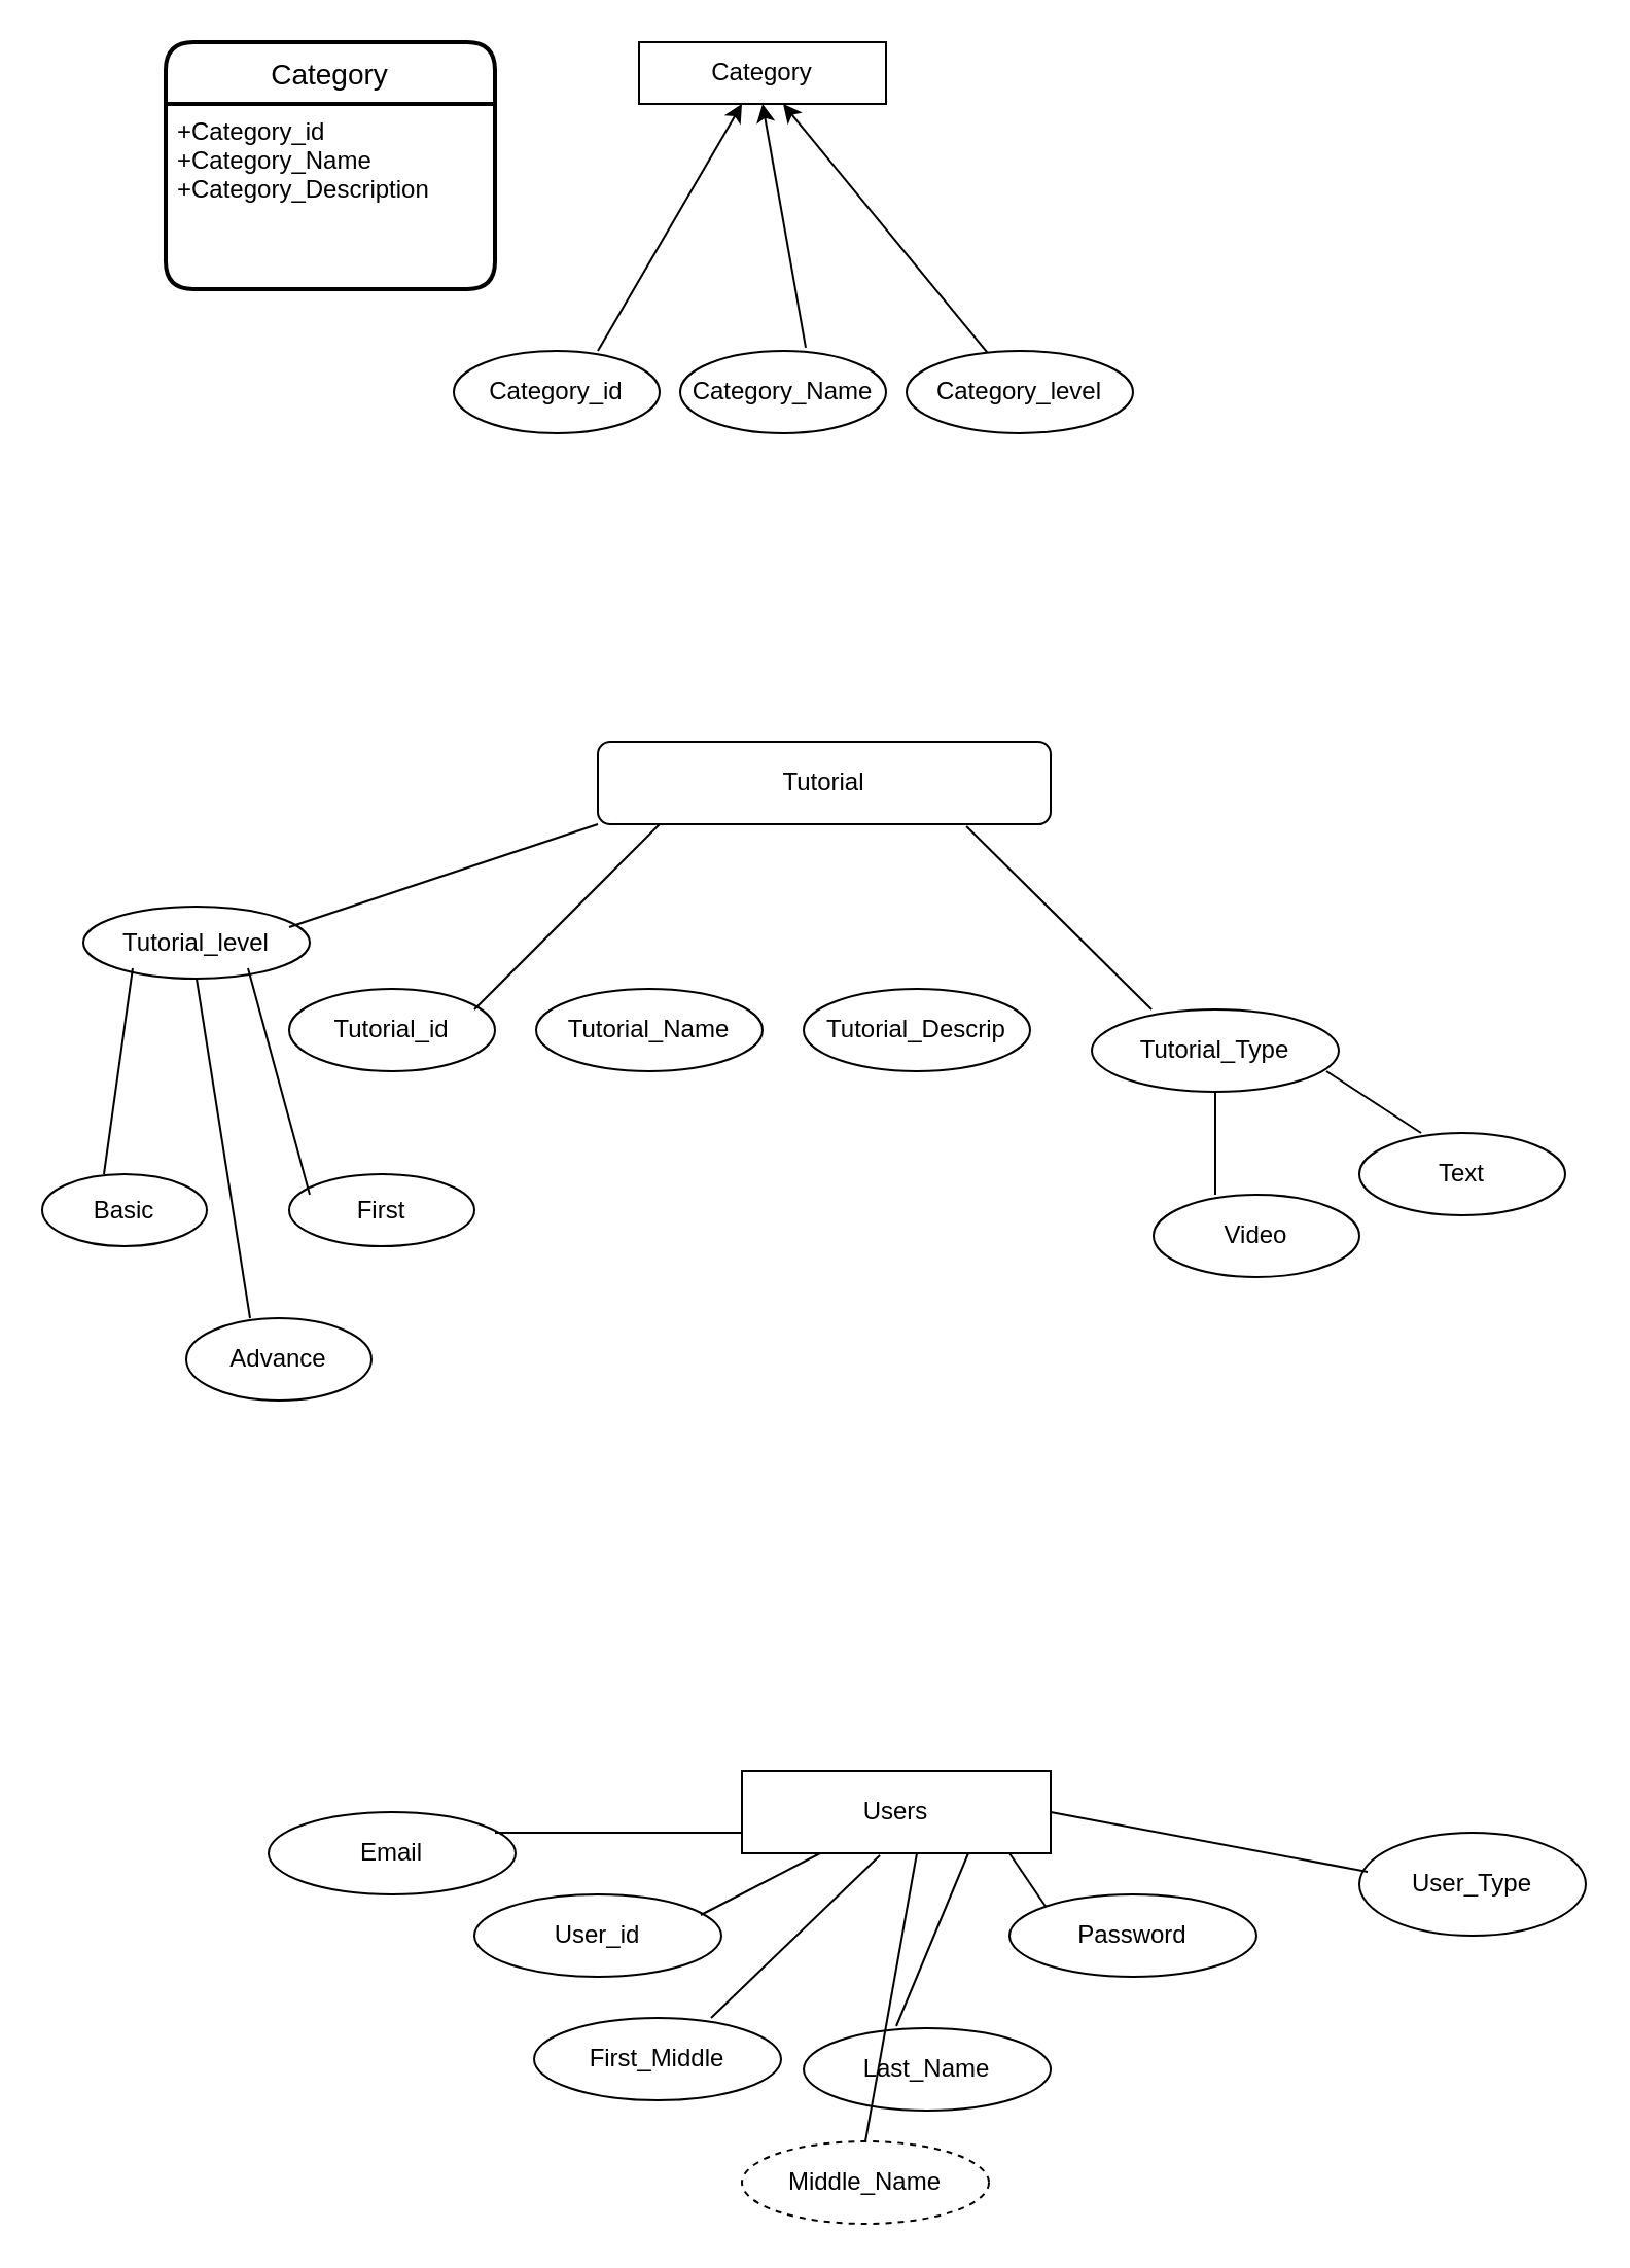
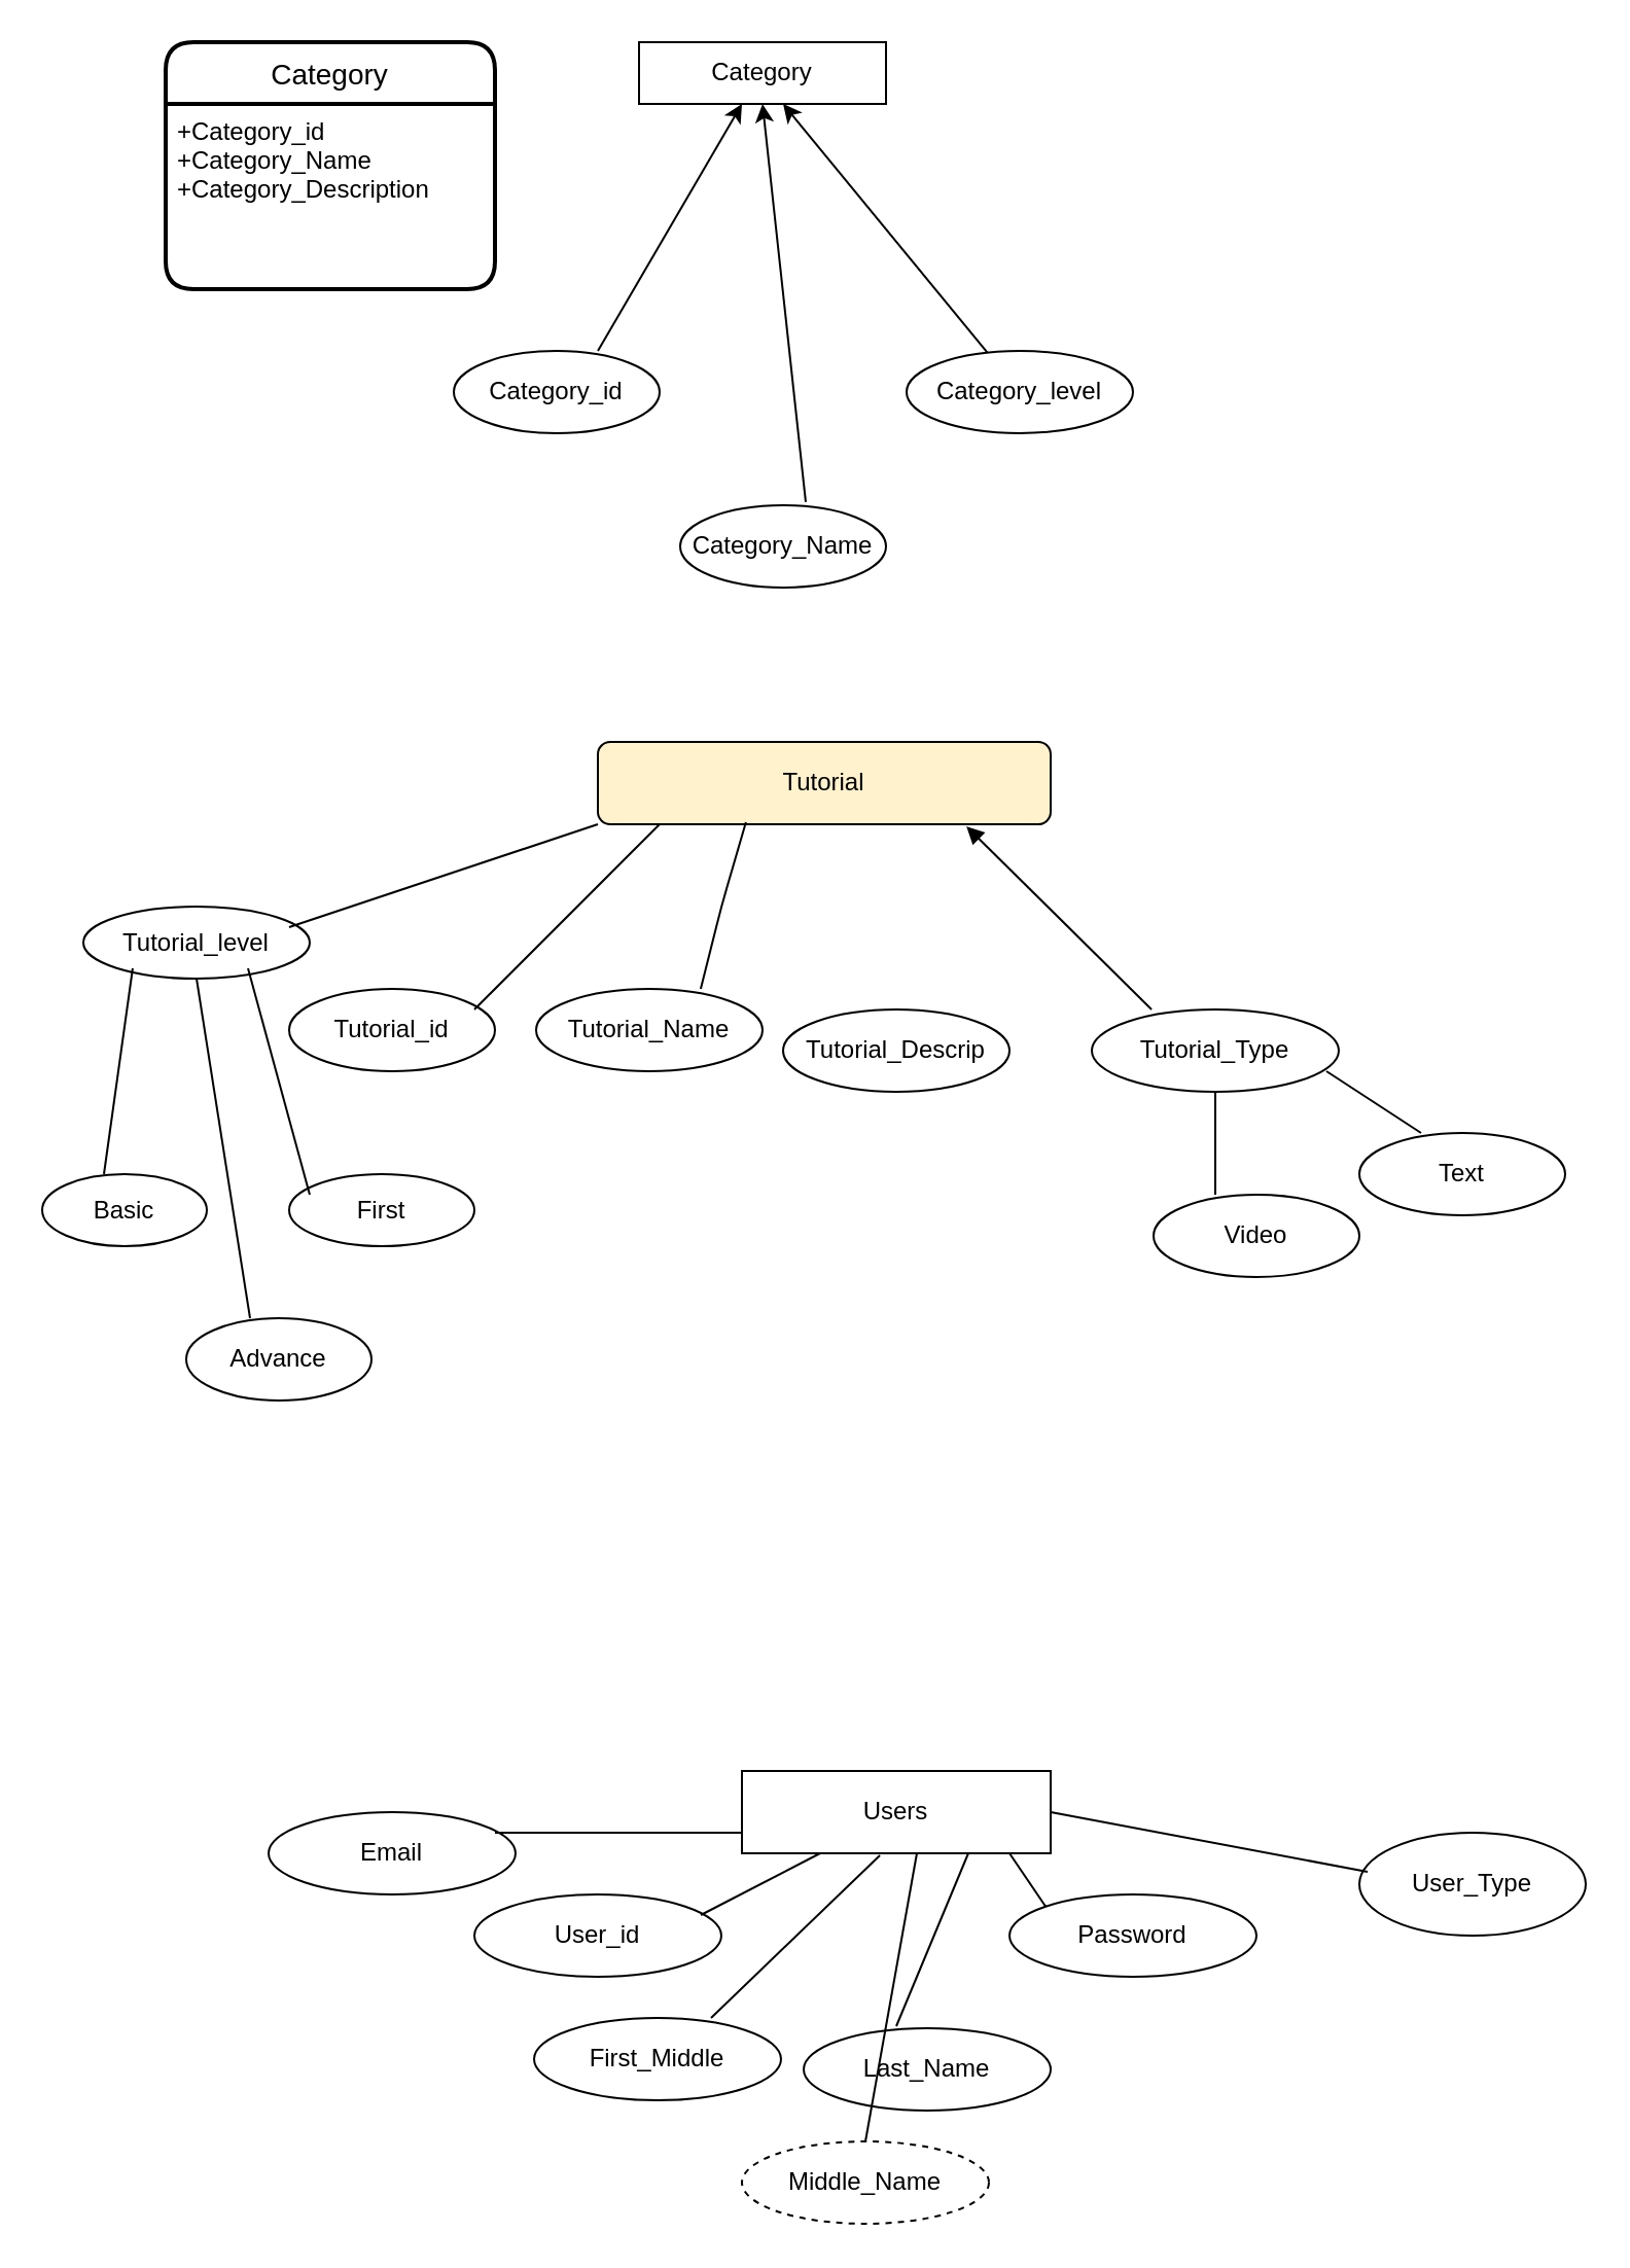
- <mxCell id="3" value="Category_Name" style="ellipse;whiteSpace=wrap;html=1;" vertex="1" parent="1"><mxGeometry x="330" y="170" width="100" height="40" as="geometry" /></mxCell>
+ <mxCell id="3" value="Category_Name" style="ellipse;whiteSpace=wrap;html=1;" vertex="1" parent="1"><mxGeometry x="330" y="245" width="100" height="40" as="geometry" /></mxCell>
- <mxCell id="11" value="Tutorial" style="rounded=1;whiteSpace=wrap;html=1;" vertex="1" parent="1"><mxGeometry x="290" y="360" width="220" height="40" as="geometry" /></mxCell>
+ <mxCell id="11" value="Tutorial" style="rounded=1;whiteSpace=wrap;html=1;fillColor=#fff2cc;" vertex="1" parent="1"><mxGeometry x="290" y="360" width="220" height="40" as="geometry" /></mxCell>
- <mxCell id="17" value="" style="endArrow=none;html=1;exitX=0.242;exitY=0;exitDx=0;exitDy=0;exitPerimeter=0;entryX=0.814;entryY=1.025;entryDx=0;entryDy=0;entryPerimeter=0;" edge="1" parent="1" source="15" target="11"><mxGeometry width="50" height="50" relative="1" as="geometry"><mxPoint x="430" y="490" as="sourcePoint" /><mxPoint x="480" y="440" as="targetPoint" /></mxGeometry></mxCell>
+ <mxCell id="17" value="" style="endArrow=block;html=1;exitX=0.242;exitY=0;exitDx=0;exitDy=0;exitPerimeter=0;entryX=0.814;entryY=1.025;entryDx=0;entryDy=0;entryPerimeter=0;" edge="1" parent="1" source="15" target="11"><mxGeometry width="50" height="50" relative="1" as="geometry"><mxPoint x="430" y="490" as="sourcePoint" /><mxPoint x="480" y="440" as="targetPoint" /></mxGeometry></mxCell>
+ <mxCell id="16" value="" style="endArrow=none;html=1;entryX=0.327;entryY=0.975;entryDx=0;entryDy=0;entryPerimeter=0;exitX=0.727;exitY=0;exitDx=0;exitDy=0;exitPerimeter=0;" edge="1" parent="1" source="13" target="11"><mxGeometry width="50" height="50" relative="1" as="geometry"><mxPoint x="340" y="470" as="sourcePoint" /><mxPoint x="370" y="420" as="targetPoint" /><Array as="points"><mxPoint x="350" y="440" /></Array></mxGeometry></mxCell>
- <mxCell id="14" value="Tutorial_Descrip" style="ellipse;whiteSpace=wrap;html=1;" vertex="1" parent="1"><mxGeometry x="390" y="480" width="110" height="40" as="geometry" /></mxCell>
+ <mxCell id="14" value="Tutorial_Descrip" style="ellipse;whiteSpace=wrap;html=1;" vertex="1" parent="1"><mxGeometry x="380" y="490" width="110" height="40" as="geometry" /></mxCell>
